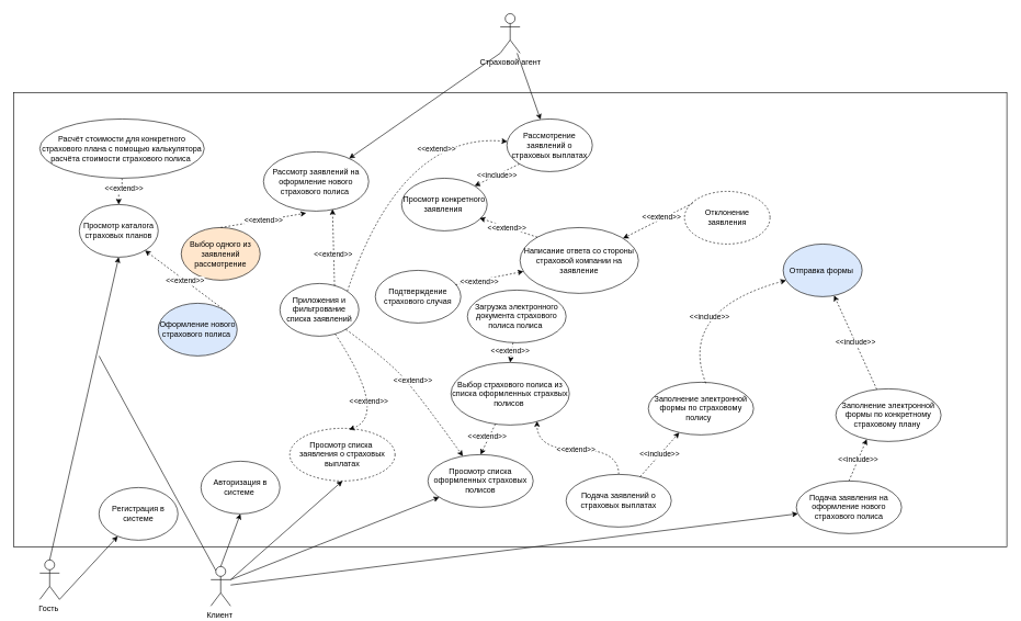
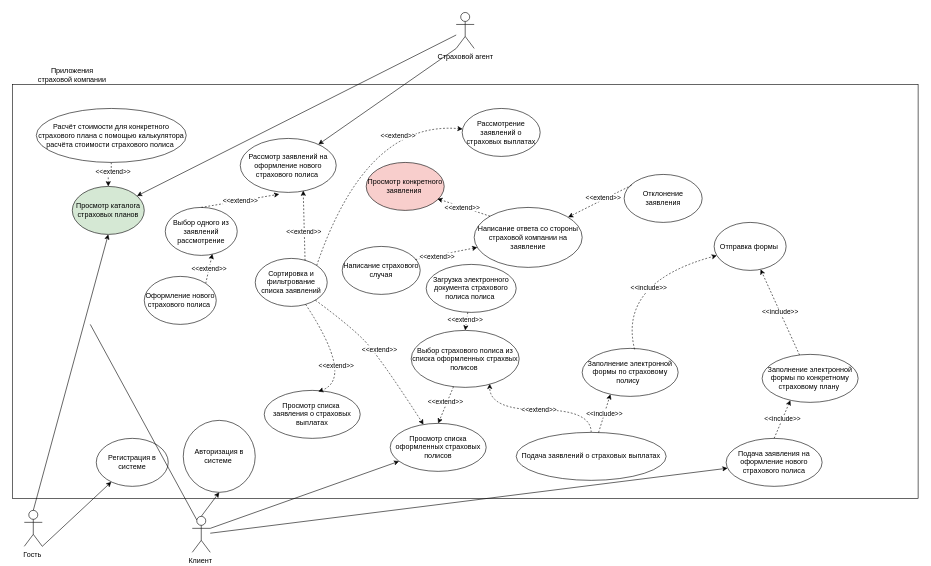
+ <mxCell id="33" value="" style="endArrow=classic;html=1;rounded=0;" parent="1" source="21" target="4" edge="1"><mxGeometry width="50" height="50" relative="1" as="geometry"><mxPoint x="400" y="140" as="sourcePoint" /><mxPoint x="450" y="90" as="targetPoint" /></mxGeometry></mxCell>
+ <mxCell id="11" value="Приложения страховой компании" style="text;html=1;strokeColor=none;fillColor=none;align=center;verticalAlign=middle;whiteSpace=wrap;rounded=0;" parent="1" vertex="1"><mxGeometry x="60" y="110" width="120" height="30" as="geometry" /></mxCell>
- <mxCell id="25" value="" style="endArrow=classic;html=1;rounded=0;" parent="1" source="21" target="24" edge="1"><mxGeometry width="50" height="50" relative="1" as="geometry"><mxPoint x="910" y="90" as="sourcePoint" /><mxPoint x="790" y="80" as="targetPoint" /></mxGeometry></mxCell>
- <mxCell id="27" value="&amp;lt;&amp;lt;include&amp;gt;&amp;gt;" style="endArrow=classic;html=1;rounded=0;exitX=0;exitY=1;exitDx=0;exitDy=0;dashed=1;entryX=1;entryY=0;entryDx=0;entryDy=0;" parent="1" source="24" target="26" edge="1"><mxGeometry width="50" height="50" relative="1" as="geometry"><mxPoint x="640" y="282" as="sourcePoint" /><mxPoint x="650" y="220" as="targetPoint" /></mxGeometry></mxCell>
- <mxCell id="26" value="Просмотр конкретного заявления&amp;nbsp;" style="ellipse;whiteSpace=wrap;html=1;" parent="1" vertex="1"><mxGeometry x="610" y="270" width="130" height="80" as="geometry" /></mxCell>
+ <mxCell id="26" value="Просмотр конкретного заявления&amp;nbsp;" style="ellipse;whiteSpace=wrap;html=1;fillColor=#f8cecc;" parent="1" vertex="1"><mxGeometry x="610" y="270" width="130" height="80" as="geometry" /></mxCell>
- <mxCell id="30" value="Отклонение заявления" style="ellipse;whiteSpace=wrap;html=1;dashed=1;" parent="1" vertex="1"><mxGeometry x="1040" y="290" width="130" height="80" as="geometry" /></mxCell>
+ <mxCell id="30" value="Отклонение заявления" style="ellipse;whiteSpace=wrap;html=1;" parent="1" vertex="1"><mxGeometry x="1040" y="290" width="130" height="80" as="geometry" /></mxCell>
- <mxCell id="4" value="Просмотр каталога страховых планов" style="ellipse;whiteSpace=wrap;html=1;" parent="1" vertex="1"><mxGeometry x="120" y="310" width="120" height="80" as="geometry" /></mxCell>
+ <mxCell id="4" value="Просмотр каталога страховых планов" style="ellipse;whiteSpace=wrap;html=1;fillColor=#d5e8d4;" parent="1" vertex="1"><mxGeometry x="120" y="310" width="120" height="80" as="geometry" /></mxCell>
- <mxCell id="38" value="Выбор одного из заявлений рассмотрение" style="ellipse;whiteSpace=wrap;html=1;fillColor=#ffe6cc;" parent="1" vertex="1"><mxGeometry x="275" y="345" width="120" height="80" as="geometry" /></mxCell>
+ <mxCell id="38" value="Выбор одного из заявлений рассмотрение" style="ellipse;whiteSpace=wrap;html=1;" parent="1" vertex="1"><mxGeometry x="275" y="345" width="120" height="80" as="geometry" /></mxCell>
- <mxCell id="57" value="Отправка формы&amp;nbsp;" style="ellipse;whiteSpace=wrap;html=1;fillColor=#dae8fc;" parent="1" vertex="1"><mxGeometry x="1190" y="370" width="120" height="80" as="geometry" /></mxCell>
+ <mxCell id="57" value="Отправка формы&amp;nbsp;" style="ellipse;whiteSpace=wrap;html=1;" parent="1" vertex="1"><mxGeometry x="1190" y="370" width="120" height="80" as="geometry" /></mxCell>
- <mxCell id="40" value="&amp;lt;&amp;lt;extend&amp;gt;&amp;gt;" style="endArrow=classic;html=1;rounded=0;exitX=1;exitY=0;exitDx=0;exitDy=0;dashed=1;" parent="1" source="41" target="4" edge="1"><mxGeometry width="50" height="50" relative="1" as="geometry"><mxPoint x="330" y="480" as="sourcePoint" /><mxPoint x="380" y="430" as="targetPoint" /></mxGeometry></mxCell>
+ <mxCell id="40" value="&amp;lt;&amp;lt;extend&amp;gt;&amp;gt;" style="endArrow=classic;html=1;rounded=0;entryX=0.654;entryY=0.969;entryDx=0;entryDy=0;entryPerimeter=0;exitX=1;exitY=0;exitDx=0;exitDy=0;dashed=1;" parent="1" source="41" target="38" edge="1"><mxGeometry width="50" height="50" relative="1" as="geometry"><mxPoint x="330" y="480" as="sourcePoint" /><mxPoint x="380" y="430" as="targetPoint" /></mxGeometry></mxCell>
- <mxCell id="28" value="Подтверждение страхового случая" style="ellipse;whiteSpace=wrap;html=1;" parent="1" vertex="1"><mxGeometry x="570" y="410" width="130" height="80" as="geometry" /></mxCell>
+ <mxCell id="28" value="Написание страхового случая" style="ellipse;whiteSpace=wrap;html=1;" parent="1" vertex="1"><mxGeometry x="570" y="410" width="130" height="80" as="geometry" /></mxCell>
- <mxCell id="35" value="Приложения и фильтрование списка заявлений" style="ellipse;whiteSpace=wrap;html=1;" parent="1" vertex="1"><mxGeometry x="425" y="430" width="120" height="80" as="geometry" /></mxCell>
+ <mxCell id="35" value="Сортировка и фильтрование списка заявлений" style="ellipse;whiteSpace=wrap;html=1;" parent="1" vertex="1"><mxGeometry x="425" y="430" width="120" height="80" as="geometry" /></mxCell>
- <mxCell id="41" value="Оформление нового страхового полиса&amp;nbsp;" style="ellipse;whiteSpace=wrap;html=1;fillColor=#dae8fc;" parent="1" vertex="1"><mxGeometry x="240" y="460" width="120" height="80" as="geometry" /></mxCell>
+ <mxCell id="41" value="Оформление нового страхового полиса&amp;nbsp;" style="ellipse;whiteSpace=wrap;html=1;" parent="1" vertex="1"><mxGeometry x="240" y="460" width="120" height="80" as="geometry" /></mxCell>
- <mxCell id="59" value="Заполнение электронной формы по страховому полису&amp;nbsp;&amp;nbsp;" style="ellipse;whiteSpace=wrap;html=1;" parent="1" vertex="1"><mxGeometry x="985" y="580" width="160" height="80" as="geometry" /></mxCell>
+ <mxCell id="59" value="Заполнение электронной формы по страховому полису&amp;nbsp;&amp;nbsp;" style="ellipse;whiteSpace=wrap;html=1;" parent="1" vertex="1"><mxGeometry x="970" y="580" width="160" height="80" as="geometry" /></mxCell>
- <mxCell id="19" value="&lt;font style=&quot;&quot;&gt;Просмотр списка&amp;nbsp; заявления о страховых выплатах&lt;br&gt;&lt;/font&gt;" style="ellipse;whiteSpace=wrap;html=1;dashed=1;" parent="1" vertex="1"><mxGeometry x="440" y="650" width="160" height="80" as="geometry" /></mxCell>
+ <mxCell id="19" value="&lt;font style=&quot;&quot;&gt;Просмотр списка&amp;nbsp; заявления о страховых выплатах&lt;br&gt;&lt;/font&gt;" style="ellipse;whiteSpace=wrap;html=1;" parent="1" vertex="1"><mxGeometry x="440" y="650" width="160" height="80" as="geometry" /></mxCell>
- <mxCell id="15" value="&lt;font style=&quot;&quot;&gt;Просмотр списка оформленных страховых полисов&lt;br&gt;&lt;/font&gt;" style="ellipse;whiteSpace=wrap;html=1;" parent="1" vertex="1"><mxGeometry x="650" y="690" width="160" height="80" as="geometry" /></mxCell>
+ <mxCell id="15" value="&lt;font style=&quot;&quot;&gt;Просмотр списка оформленных страховых полисов&lt;br&gt;&lt;/font&gt;" style="ellipse;whiteSpace=wrap;html=1;" parent="1" vertex="1"><mxGeometry x="650" y="705" width="160" height="80" as="geometry" /></mxCell>
- <mxCell id="12" value="Авторизация в системе&amp;nbsp;" style="ellipse;whiteSpace=wrap;html=1;" parent="1" vertex="1"><mxGeometry x="305" y="700" width="120" height="80" as="geometry" /></mxCell>
+ <mxCell id="12" value="Авторизация в системе&amp;nbsp;" style="ellipse;whiteSpace=wrap;html=1;" parent="1" vertex="1"><mxGeometry x="305" y="700" width="120" height="120" as="geometry" /></mxCell>
- <mxCell id="18" value="&lt;font style=&quot;&quot;&gt;Подача заявлений о страховых выплатах&lt;br&gt;&lt;/font&gt;" style="ellipse;whiteSpace=wrap;html=1;" parent="1" vertex="1"><mxGeometry x="860" y="720" width="160" height="80" as="geometry" /></mxCell>
+ <mxCell id="18" value="&lt;font style=&quot;&quot;&gt;Подача заявлений о страховых выплатах&lt;br&gt;&lt;/font&gt;" style="ellipse;whiteSpace=wrap;html=1;" parent="1" vertex="1"><mxGeometry x="860" y="720" width="250" height="80" as="geometry" /></mxCell>
- <mxCell id="9" value="Регистрация в системе" style="ellipse;whiteSpace=wrap;html=1;" parent="1" vertex="1"><mxGeometry x="150" y="740" width="120" height="80" as="geometry" /></mxCell>
+ <mxCell id="9" value="Регистрация в системе" style="ellipse;whiteSpace=wrap;html=1;" parent="1" vertex="1"><mxGeometry x="160" y="730" width="120" height="80" as="geometry" /></mxCell>
- <mxCell id="20" value="" style="endArrow=classic;html=1;rounded=0;exitX=1;exitY=0.333;exitDx=0;exitDy=0;exitPerimeter=0;entryX=0.5;entryY=1;entryDx=0;entryDy=0;" parent="1" source="5" target="19" edge="1"><mxGeometry width="50" height="50" relative="1" as="geometry"><mxPoint x="400" y="640" as="sourcePoint" /><mxPoint x="450" y="590" as="targetPoint" /><Array as="points" /></mxGeometry></mxCell>
- <mxCell id="3" value="Гость&amp;nbsp;" style="shape=umlActor;verticalLabelPosition=bottom;verticalAlign=top;html=1;outlineConnect=0;" parent="1" vertex="1"><mxGeometry x="60" y="850" width="30" height="60" as="geometry" /></mxCell>
+ <mxCell id="3" value="Гость&amp;nbsp;" style="shape=umlActor;verticalLabelPosition=bottom;verticalAlign=top;html=1;outlineConnect=0;" parent="1" vertex="1"><mxGeometry x="40" y="850" width="30" height="60" as="geometry" /></mxCell>
